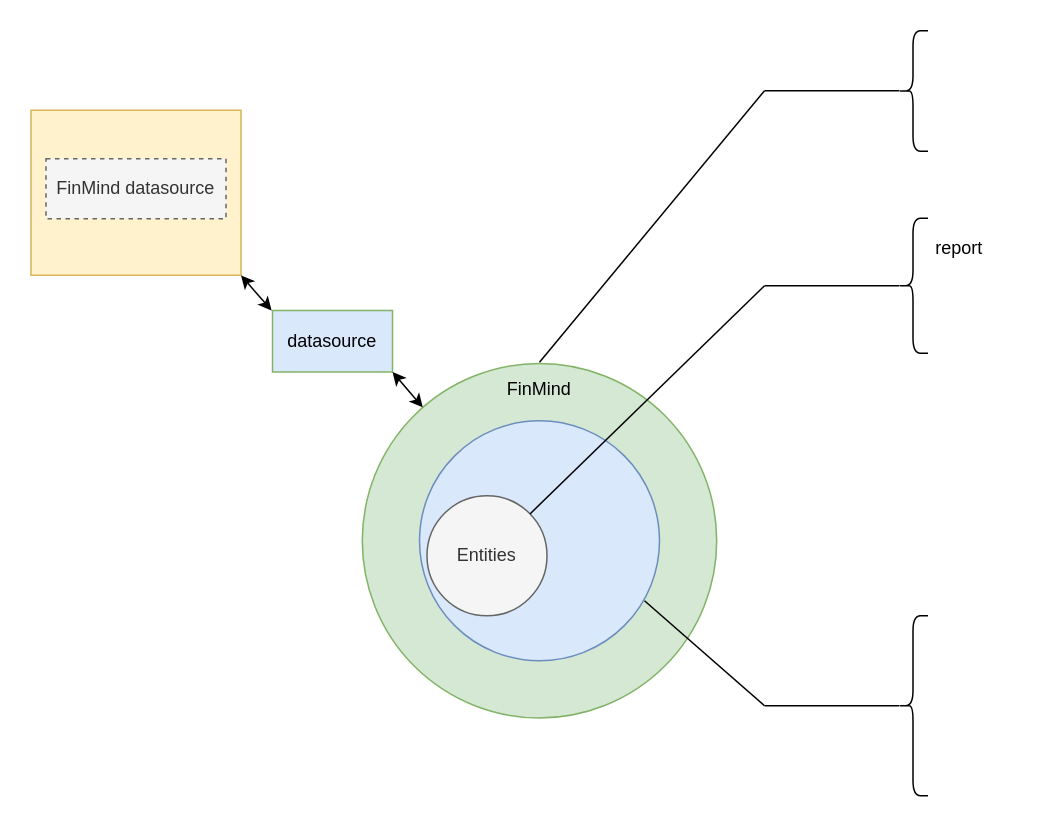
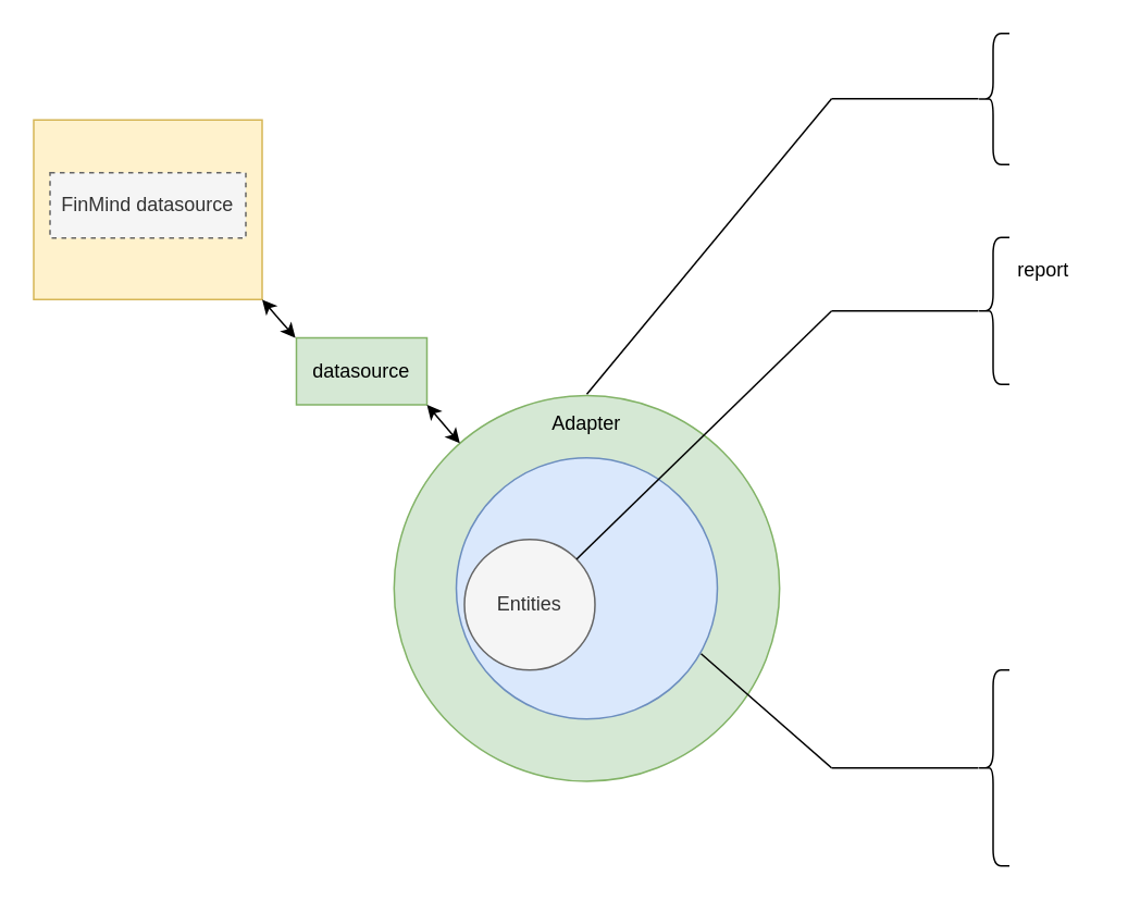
- <mxCell id="8" value="datasource" style="rounded=0;whiteSpace=wrap;html=1;fillColor=#dae8fc;strokeColor=#82b366;" vertex="1" parent="1"><mxGeometry x="181" y="206.5" width="80" height="41" as="geometry" /></mxCell>
+ <mxCell id="8" value="datasource" style="rounded=0;whiteSpace=wrap;html=1;fillColor=#d5e8d4;strokeColor=#82b366;" vertex="1" parent="1"><mxGeometry x="181" y="206.5" width="80" height="41" as="geometry" /></mxCell>
- <mxCell id="5" value="FinMind" style="text;html=1;strokeColor=none;fillColor=none;align=center;verticalAlign=middle;whiteSpace=wrap;rounded=0;" vertex="1" parent="1"><mxGeometry x="329" y="244" width="60" height="30" as="geometry" /></mxCell>
+ <mxCell id="5" value="Adapter" style="text;html=1;strokeColor=none;fillColor=none;align=center;verticalAlign=middle;whiteSpace=wrap;rounded=0;" vertex="1" parent="1"><mxGeometry x="329" y="244" width="60" height="30" as="geometry" /></mxCell>
